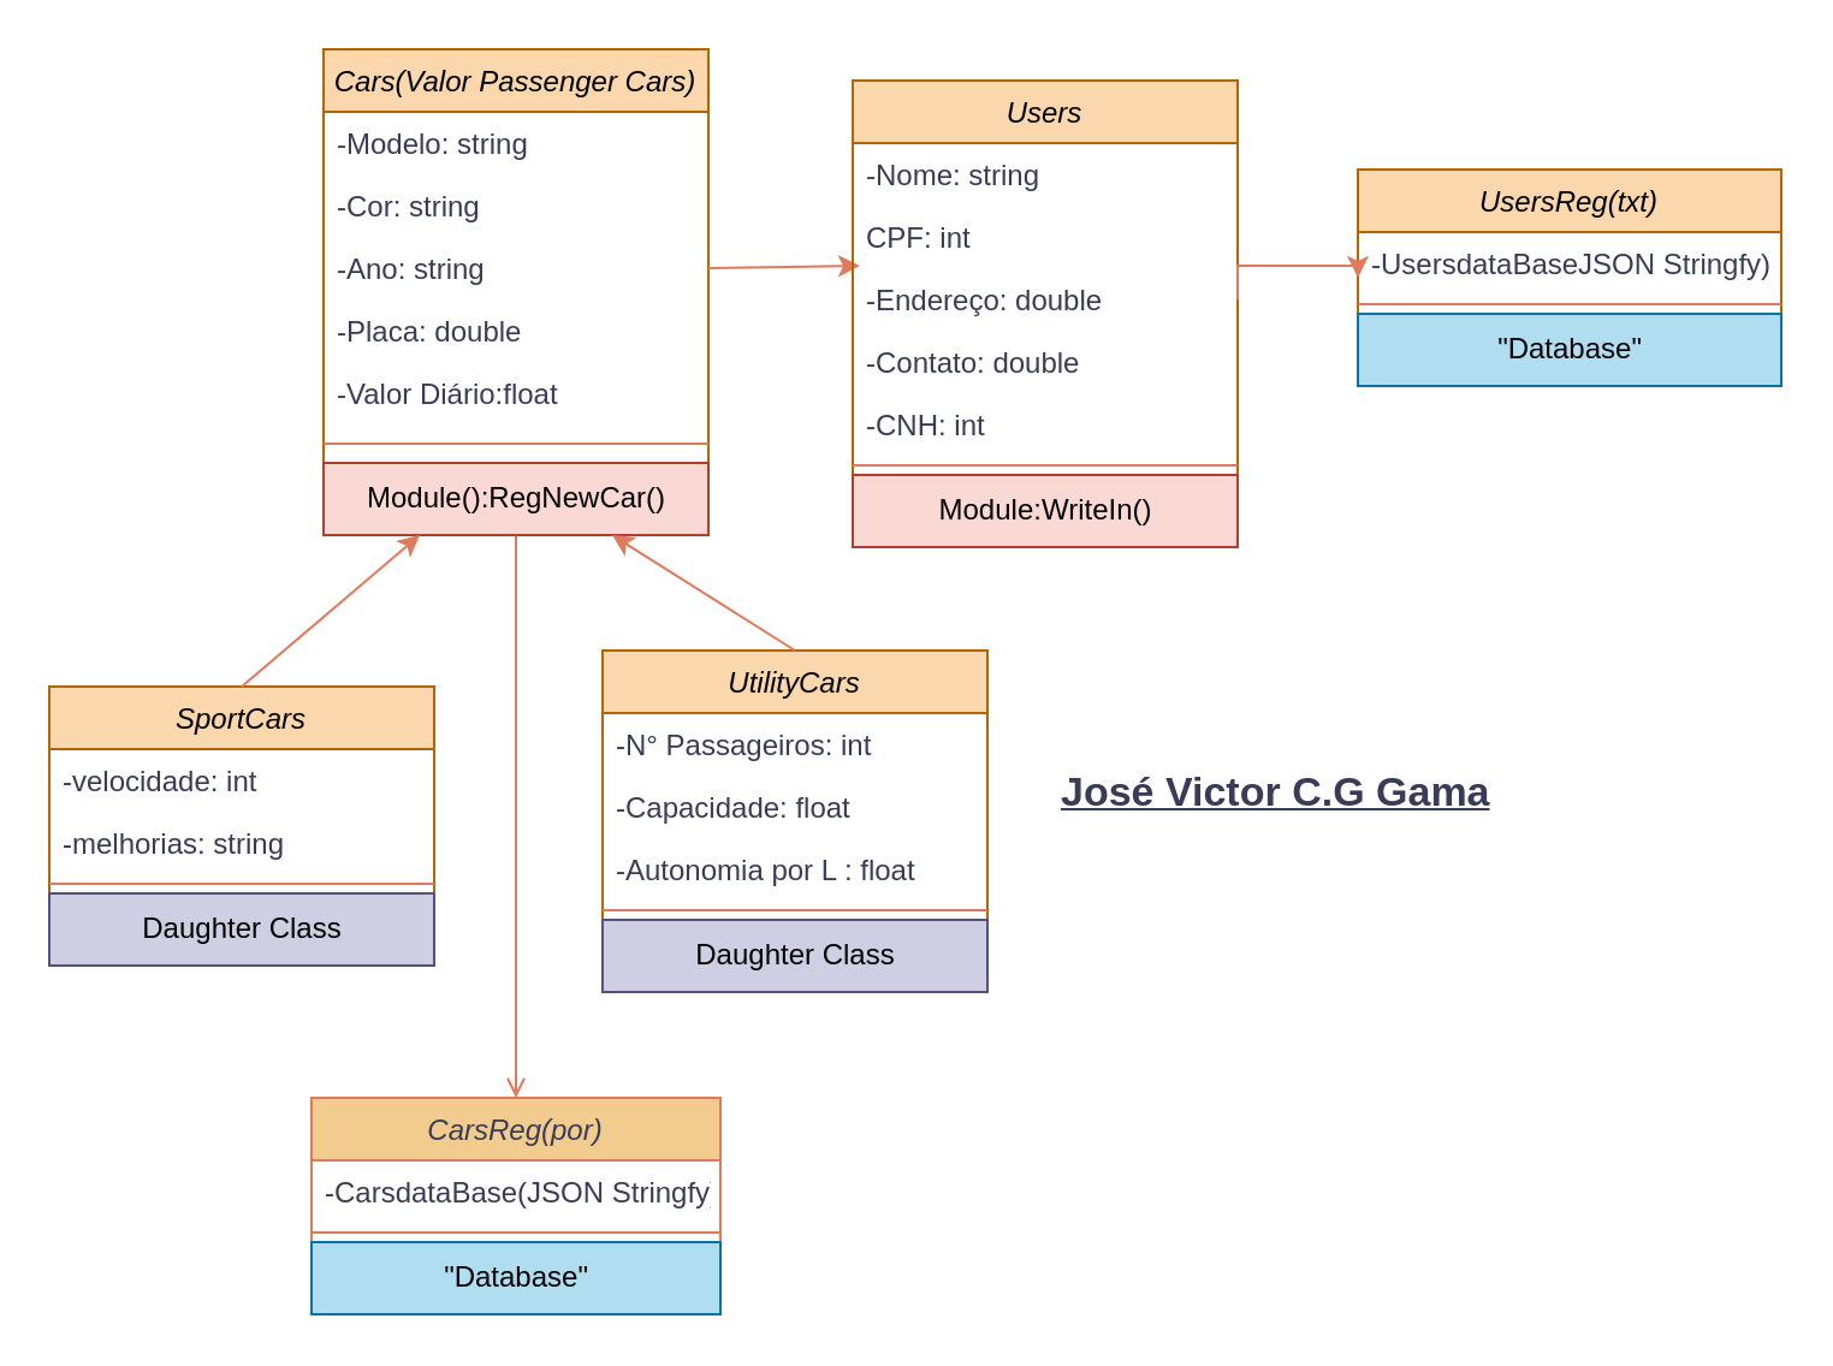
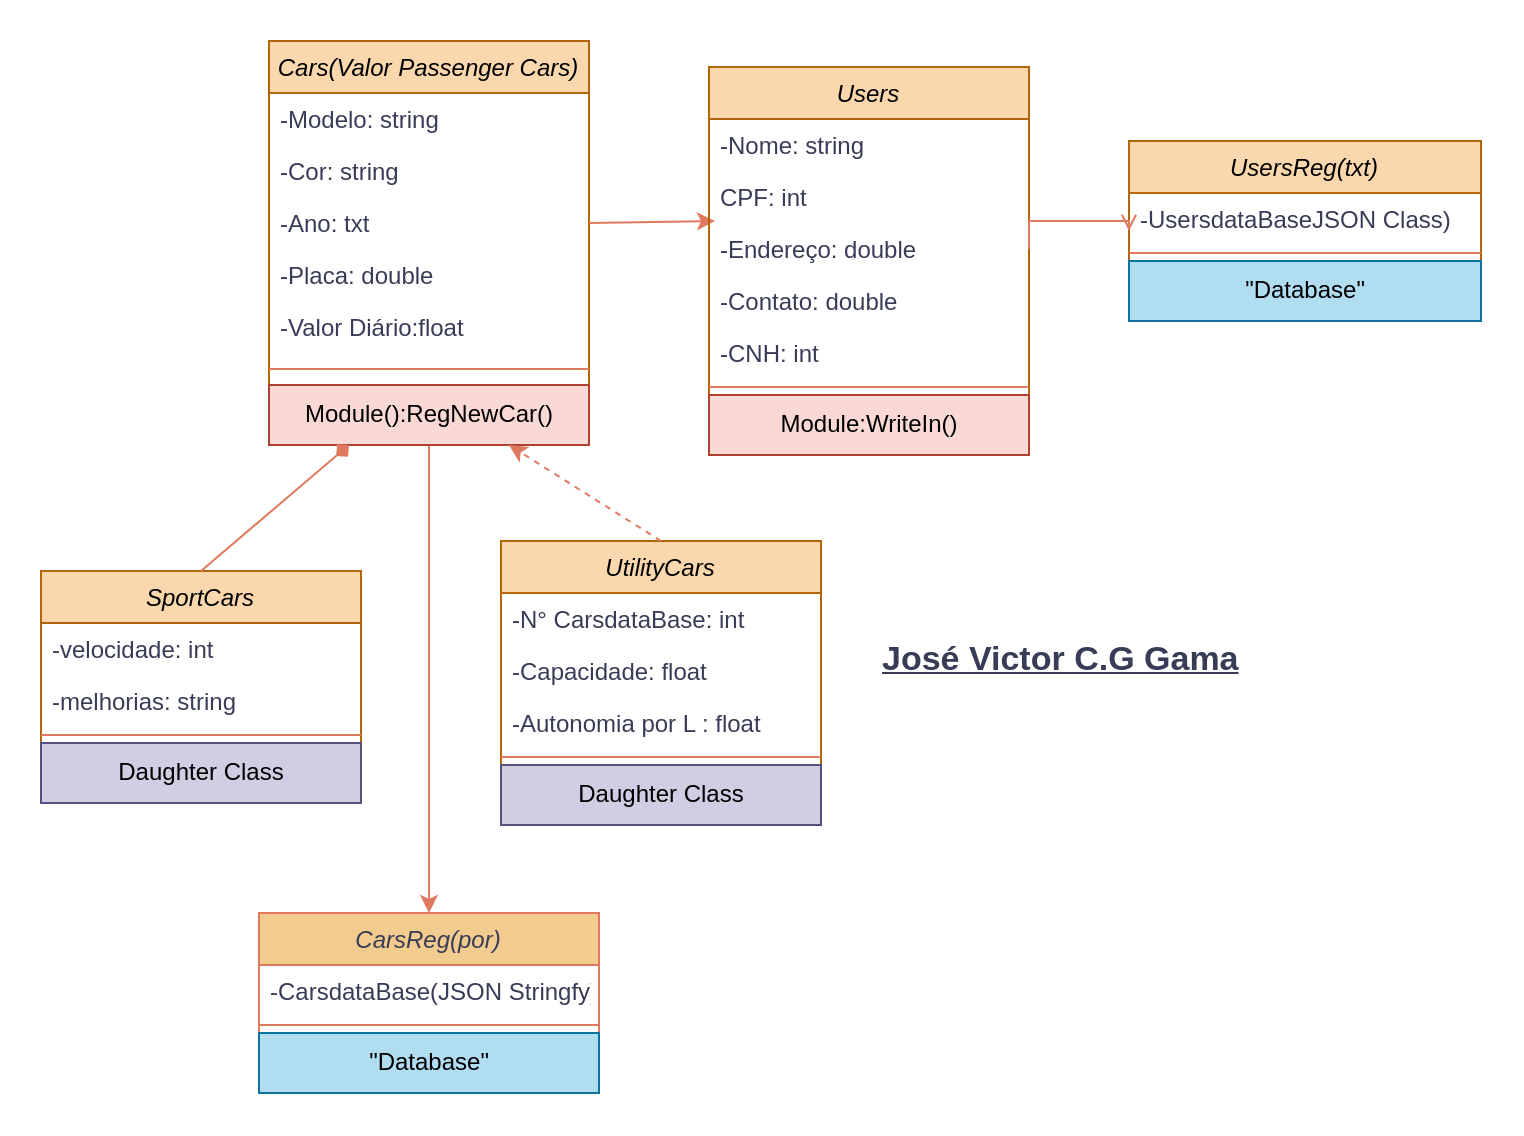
- <mxCell id="34" value="-UsersdataBaseJSON Stringfy)" style="text;align=left;verticalAlign=top;spacingLeft=4;spacingRight=4;overflow=hidden;rotatable=0;points=[[0,0.5],[1,0.5]];portConstraint=eastwest;labelBackgroundColor=none;fontColor=#393C56;" vertex="1" parent="33"><mxGeometry y="26" width="176" height="26" as="geometry" /></mxCell>
+ <mxCell id="34" value="-UsersdataBaseJSON Class)" style="text;align=left;verticalAlign=top;spacingLeft=4;spacingRight=4;overflow=hidden;rotatable=0;points=[[0,0.5],[1,0.5]];portConstraint=eastwest;labelBackgroundColor=none;fontColor=#393C56;" vertex="1" parent="33"><mxGeometry y="26" width="176" height="26" as="geometry" /></mxCell>
- <mxCell id="37" style="edgeStyle=orthogonalEdgeStyle;rounded=0;orthogonalLoop=1;jettySize=auto;html=1;exitX=1;exitY=0.5;exitDx=0;exitDy=0;entryX=0;entryY=0.5;entryDx=0;entryDy=0;labelBackgroundColor=none;strokeColor=#E07A5F;fontColor=default;" edge="1" parent="1" source="28" target="33"><mxGeometry relative="1" as="geometry"><Array as="points"><mxPoint x="514" y="110" /><mxPoint x="564" y="110" /></Array></mxGeometry></mxCell>
+ <mxCell id="37" style="edgeStyle=orthogonalEdgeStyle;rounded=0;orthogonalLoop=1;jettySize=auto;html=1;exitX=1;exitY=0.5;exitDx=0;exitDy=0;entryX=0;entryY=0.5;entryDx=0;entryDy=0;labelBackgroundColor=none;strokeColor=#E07A5F;fontColor=default;endArrow=open;" edge="1" parent="1" source="28" target="33"><mxGeometry relative="1" as="geometry"><Array as="points"><mxPoint x="514" y="110" /><mxPoint x="564" y="110" /></Array></mxGeometry></mxCell>
- <mxCell id="6" value="-Ano: string" style="text;align=left;verticalAlign=top;spacingLeft=4;spacingRight=4;overflow=hidden;rotatable=0;points=[[0,0.5],[1,0.5]];portConstraint=eastwest;rounded=0;shadow=0;html=0;labelBackgroundColor=none;fontColor=#393C56;" parent="3" vertex="1"><mxGeometry y="78" width="160" height="26" as="geometry" /></mxCell>
+ <mxCell id="6" value="-Ano: txt" style="text;align=left;verticalAlign=top;spacingLeft=4;spacingRight=4;overflow=hidden;rotatable=0;points=[[0,0.5],[1,0.5]];portConstraint=eastwest;rounded=0;shadow=0;html=0;labelBackgroundColor=none;fontColor=#393C56;" parent="3" vertex="1"><mxGeometry y="78" width="160" height="26" as="geometry" /></mxCell>
- <mxCell id="23" value="" style="endArrow=classic;html=1;rounded=0;exitX=0.5;exitY=0;exitDx=0;exitDy=0;entryX=0.25;entryY=1;entryDx=0;entryDy=0;labelBackgroundColor=none;strokeColor=#E07A5F;fontColor=default;" parent="1" source="11" target="3" edge="1"><mxGeometry width="50" height="50" relative="1" as="geometry"><mxPoint x="124" y="240" as="sourcePoint" /><mxPoint x="164" y="200" as="targetPoint" /></mxGeometry></mxCell>
+ <mxCell id="23" value="" style="endArrow=diamond;html=1;rounded=0;exitX=0.5;exitY=0;exitDx=0;exitDy=0;entryX=0.25;entryY=1;entryDx=0;entryDy=0;labelBackgroundColor=none;strokeColor=#E07A5F;fontColor=default;" parent="1" source="11" target="3" edge="1"><mxGeometry width="50" height="50" relative="1" as="geometry"><mxPoint x="124" y="240" as="sourcePoint" /><mxPoint x="164" y="200" as="targetPoint" /></mxGeometry></mxCell>
- <mxCell id="22" value="" style="endArrow=classic;html=1;rounded=0;exitX=0.5;exitY=0;exitDx=0;exitDy=0;entryX=0.75;entryY=1;entryDx=0;entryDy=0;labelBackgroundColor=none;strokeColor=#E07A5F;fontColor=default;" parent="1" source="16" target="3" edge="1"><mxGeometry width="50" height="50" relative="1" as="geometry"><mxPoint x="304" y="240" as="sourcePoint" /><mxPoint x="264" y="200" as="targetPoint" /></mxGeometry></mxCell>
+ <mxCell id="22" value="" style="endArrow=classic;html=1;rounded=0;exitX=0.5;exitY=0;exitDx=0;exitDy=0;entryX=0.75;entryY=1;entryDx=0;entryDy=0;labelBackgroundColor=none;strokeColor=#E07A5F;fontColor=default;dashed=1;" parent="1" source="16" target="3" edge="1"><mxGeometry width="50" height="50" relative="1" as="geometry"><mxPoint x="304" y="240" as="sourcePoint" /><mxPoint x="264" y="200" as="targetPoint" /></mxGeometry></mxCell>
- <mxCell id="17" value="-N° Passageiros: int" style="text;align=left;verticalAlign=top;spacingLeft=4;spacingRight=4;overflow=hidden;rotatable=0;points=[[0,0.5],[1,0.5]];portConstraint=eastwest;labelBackgroundColor=none;fontColor=#393C56;" parent="16" vertex="1"><mxGeometry y="26" width="160" height="26" as="geometry" /></mxCell>
+ <mxCell id="17" value="-N° CarsdataBase: int" style="text;align=left;verticalAlign=top;spacingLeft=4;spacingRight=4;overflow=hidden;rotatable=0;points=[[0,0.5],[1,0.5]];portConstraint=eastwest;labelBackgroundColor=none;fontColor=#393C56;" parent="16" vertex="1"><mxGeometry y="26" width="160" height="26" as="geometry" /></mxCell>
- <mxCell id="2" style="edgeStyle=orthogonalEdgeStyle;rounded=0;orthogonalLoop=1;jettySize=auto;html=1;entryX=0.5;entryY=0;entryDx=0;entryDy=0;strokeColor=#E07A5F;fontColor=#393C56;fillColor=#F2CC8F;endArrow=open;" edge="1" parent="1" source="3" target="39"><mxGeometry relative="1" as="geometry" /></mxCell>
+ <mxCell id="2" style="edgeStyle=orthogonalEdgeStyle;rounded=0;orthogonalLoop=1;jettySize=auto;html=1;entryX=0.5;entryY=0;entryDx=0;entryDy=0;strokeColor=#E07A5F;fontColor=#393C56;fillColor=#F2CC8F;" edge="1" parent="1" source="3" target="39"><mxGeometry relative="1" as="geometry" /></mxCell>
